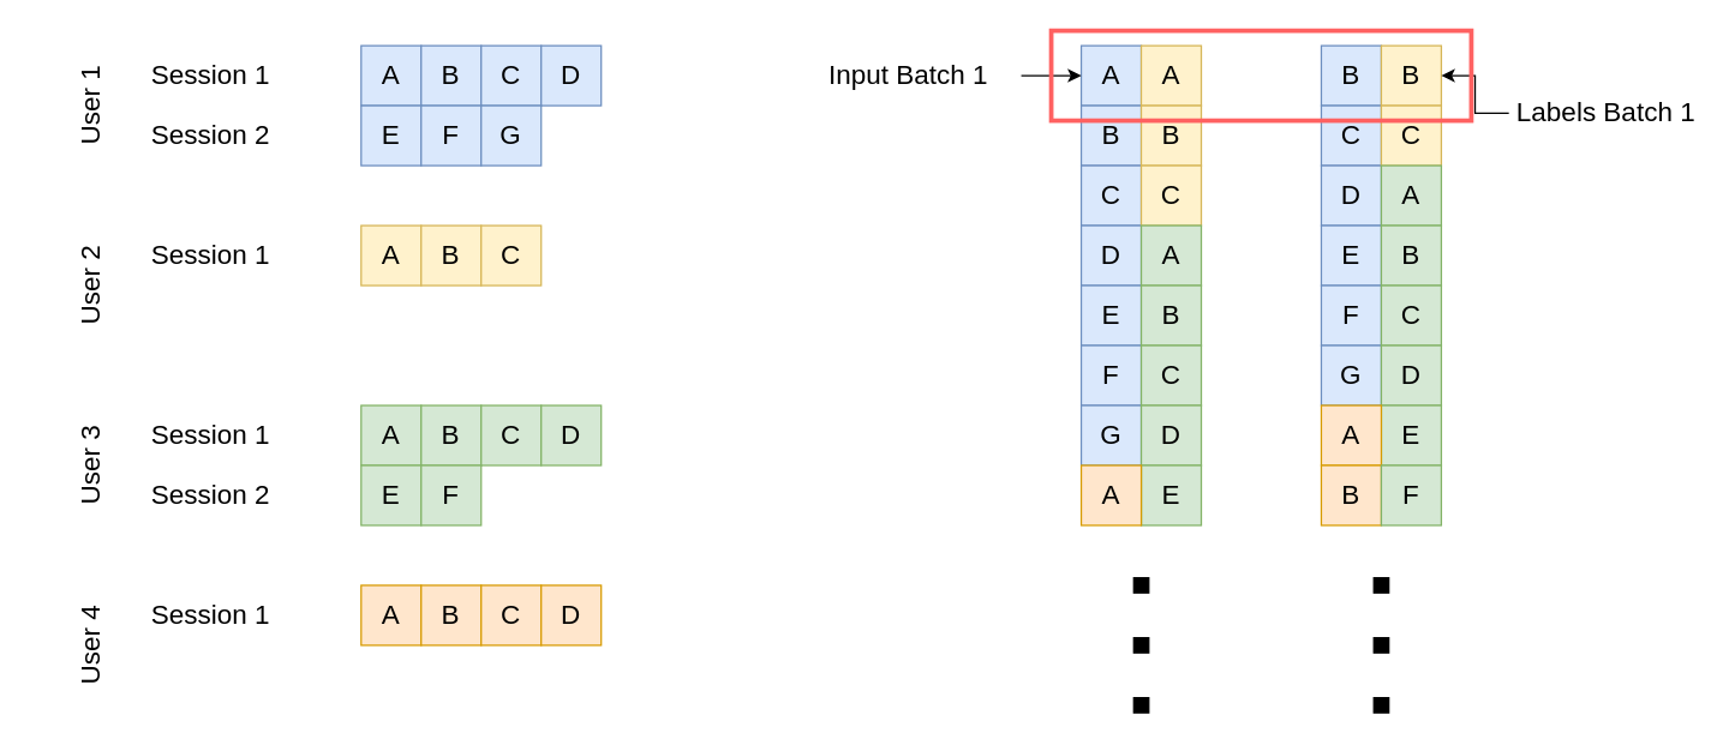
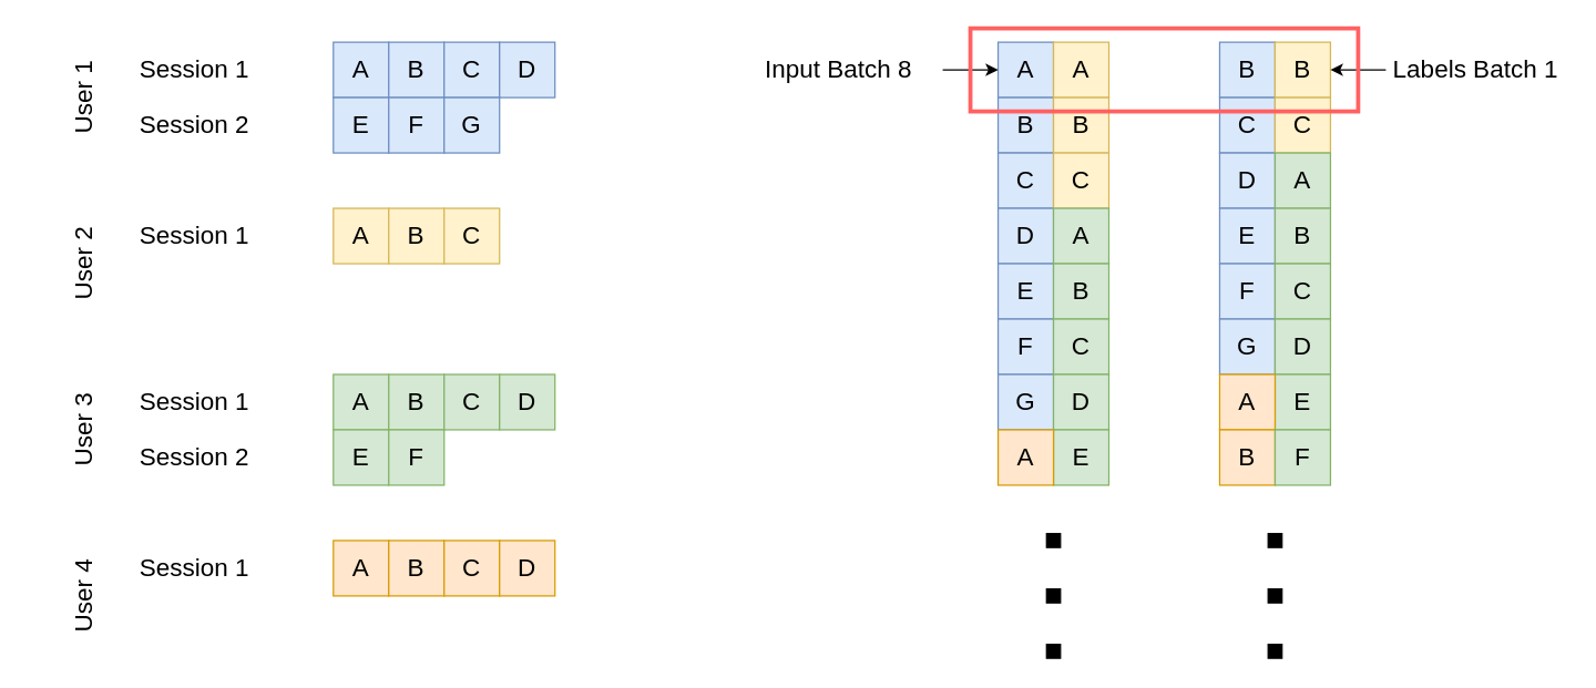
- <mxCell id="71" value="Input Batch 1" style="text;html=1;strokeColor=none;fillColor=none;align=center;verticalAlign=middle;whiteSpace=wrap;rounded=0;fontSize=18;" parent="1" vertex="1"><mxGeometry x="530" y="30" width="150" height="40" as="geometry" /></mxCell>
+ <mxCell id="71" value="Input Batch 8" style="text;html=1;strokeColor=none;fillColor=none;align=center;verticalAlign=middle;whiteSpace=wrap;rounded=0;fontSize=18;" parent="1" vertex="1"><mxGeometry x="530" y="30" width="150" height="40" as="geometry" /></mxCell>
- <mxCell id="73" value="Labels Batch 1" style="text;html=1;strokeColor=none;fillColor=none;align=center;verticalAlign=middle;whiteSpace=wrap;rounded=0;fontSize=18;" parent="1" vertex="1"><mxGeometry x="1005" y="55" width="130" height="40" as="geometry" /></mxCell>
+ <mxCell id="73" value="Labels Batch 1" style="text;html=1;strokeColor=none;fillColor=none;align=center;verticalAlign=middle;whiteSpace=wrap;rounded=0;fontSize=18;" parent="1" vertex="1"><mxGeometry x="1000" y="30" width="130" height="40" as="geometry" /></mxCell>
